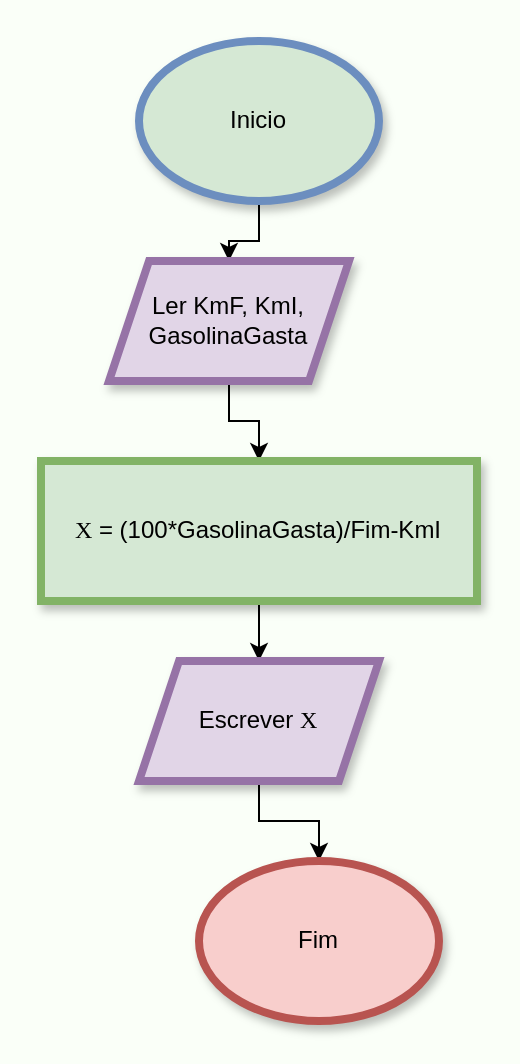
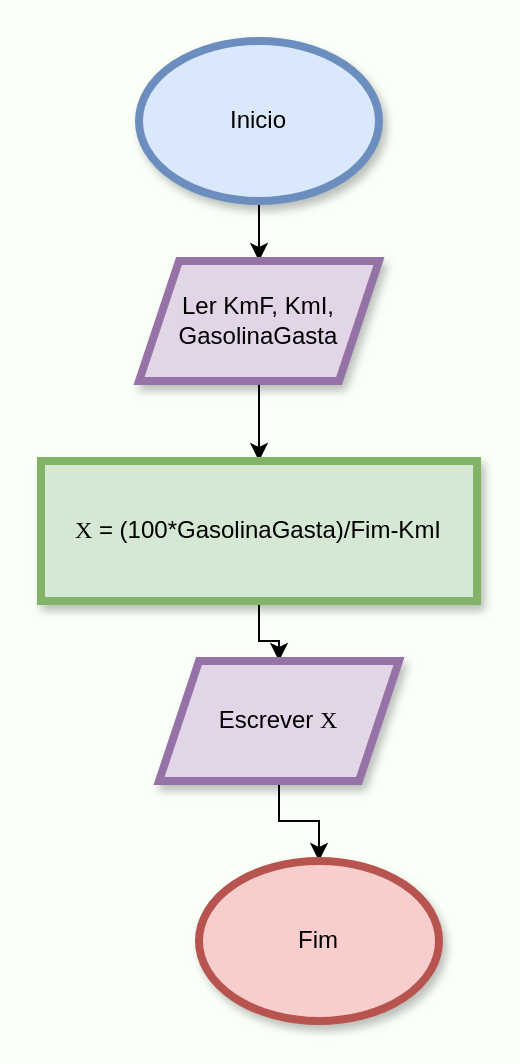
- <mxCell id="3" value="Inicio" style="ellipse;whiteSpace=wrap;html=1;fillColor=#d5e8d4;strokeColor=#6c8ebf;strokeWidth=4;shadow=1;" vertex="1" parent="1"><mxGeometry x="69" y="20" width="120" height="80" as="geometry" /></mxCell>
+ <mxCell id="3" value="Inicio" style="ellipse;whiteSpace=wrap;html=1;fillColor=#dae8fc;strokeColor=#6c8ebf;strokeWidth=4;shadow=1;" vertex="1" parent="1"><mxGeometry x="69" y="20" width="120" height="80" as="geometry" /></mxCell>
- <mxCell id="5" value="Ler KmF, KmI, GasolinaGasta" style="shape=parallelogram;perimeter=parallelogramPerimeter;whiteSpace=wrap;html=1;fixedSize=1;fillColor=#e1d5e7;strokeColor=#9673a6;strokeWidth=4;shadow=1;" vertex="1" parent="1"><mxGeometry x="54" y="130" width="120" height="60" as="geometry" /></mxCell>
+ <mxCell id="5" value="Ler KmF, KmI, GasolinaGasta" style="shape=parallelogram;perimeter=parallelogramPerimeter;whiteSpace=wrap;html=1;fixedSize=1;fillColor=#e1d5e7;strokeColor=#9673a6;strokeWidth=4;shadow=1;" vertex="1" parent="1"><mxGeometry x="69" y="130" width="120" height="60" as="geometry" /></mxCell>
- <mxCell id="9" value="Escrever &lt;font face=&quot;Times New Roman&quot;&gt;X&lt;/font&gt;" style="shape=parallelogram;perimeter=parallelogramPerimeter;whiteSpace=wrap;html=1;fixedSize=1;fillColor=#e1d5e7;strokeColor=#9673a6;strokeWidth=4;shadow=1;" vertex="1" parent="1"><mxGeometry x="69" y="330" width="120" height="60" as="geometry" /></mxCell>
+ <mxCell id="9" value="Escrever &lt;font face=&quot;Times New Roman&quot;&gt;X&lt;/font&gt;" style="shape=parallelogram;perimeter=parallelogramPerimeter;whiteSpace=wrap;html=1;fixedSize=1;fillColor=#e1d5e7;strokeColor=#9673a6;strokeWidth=4;shadow=1;" vertex="1" parent="1"><mxGeometry x="79" y="330" width="120" height="60" as="geometry" /></mxCell>
